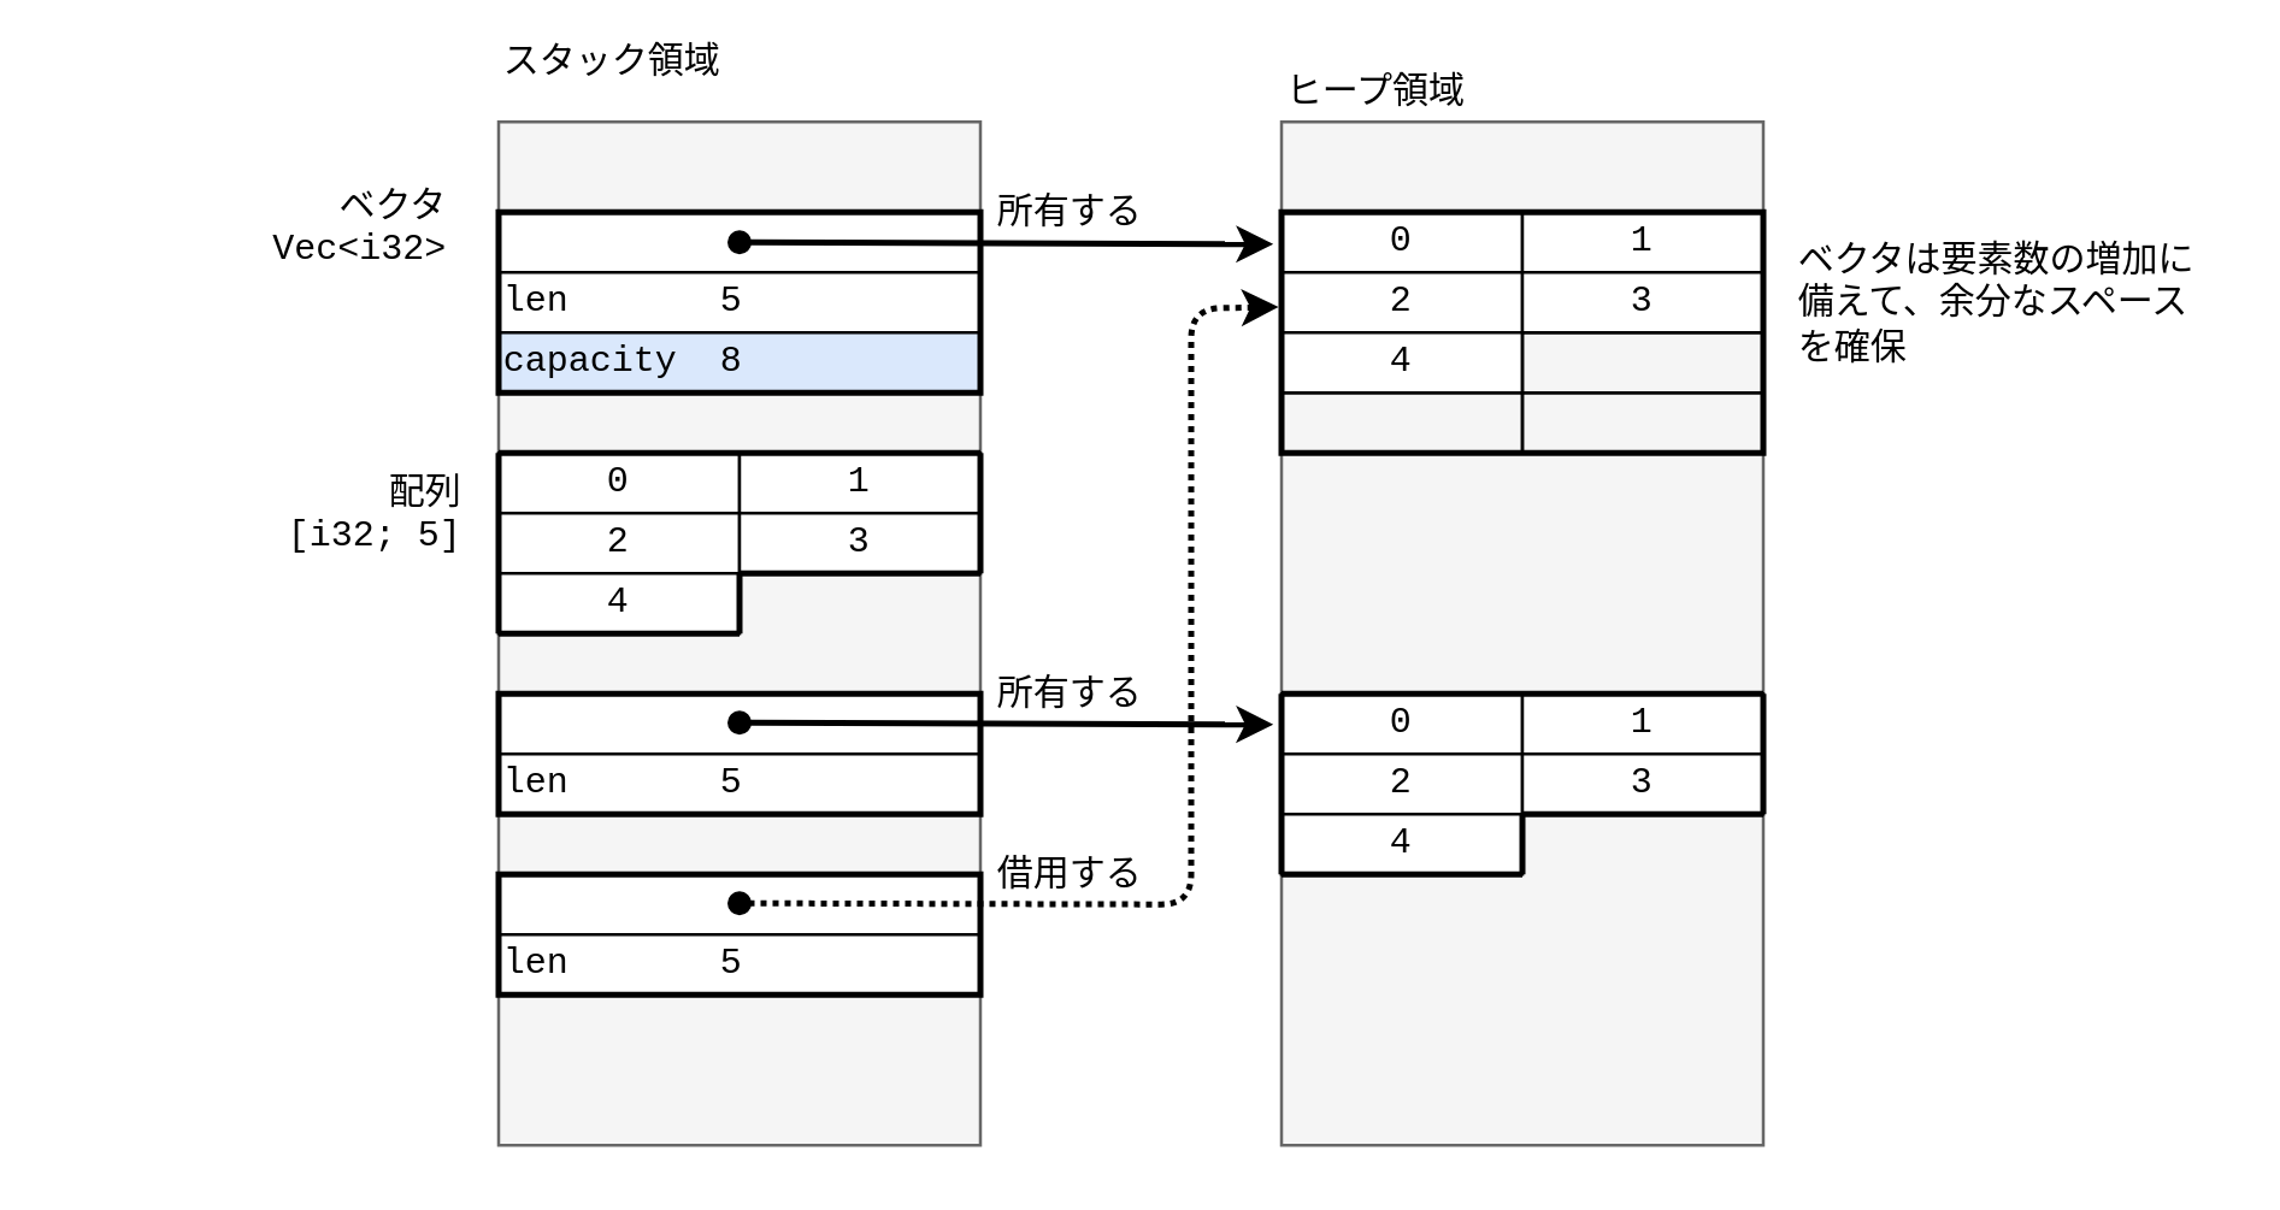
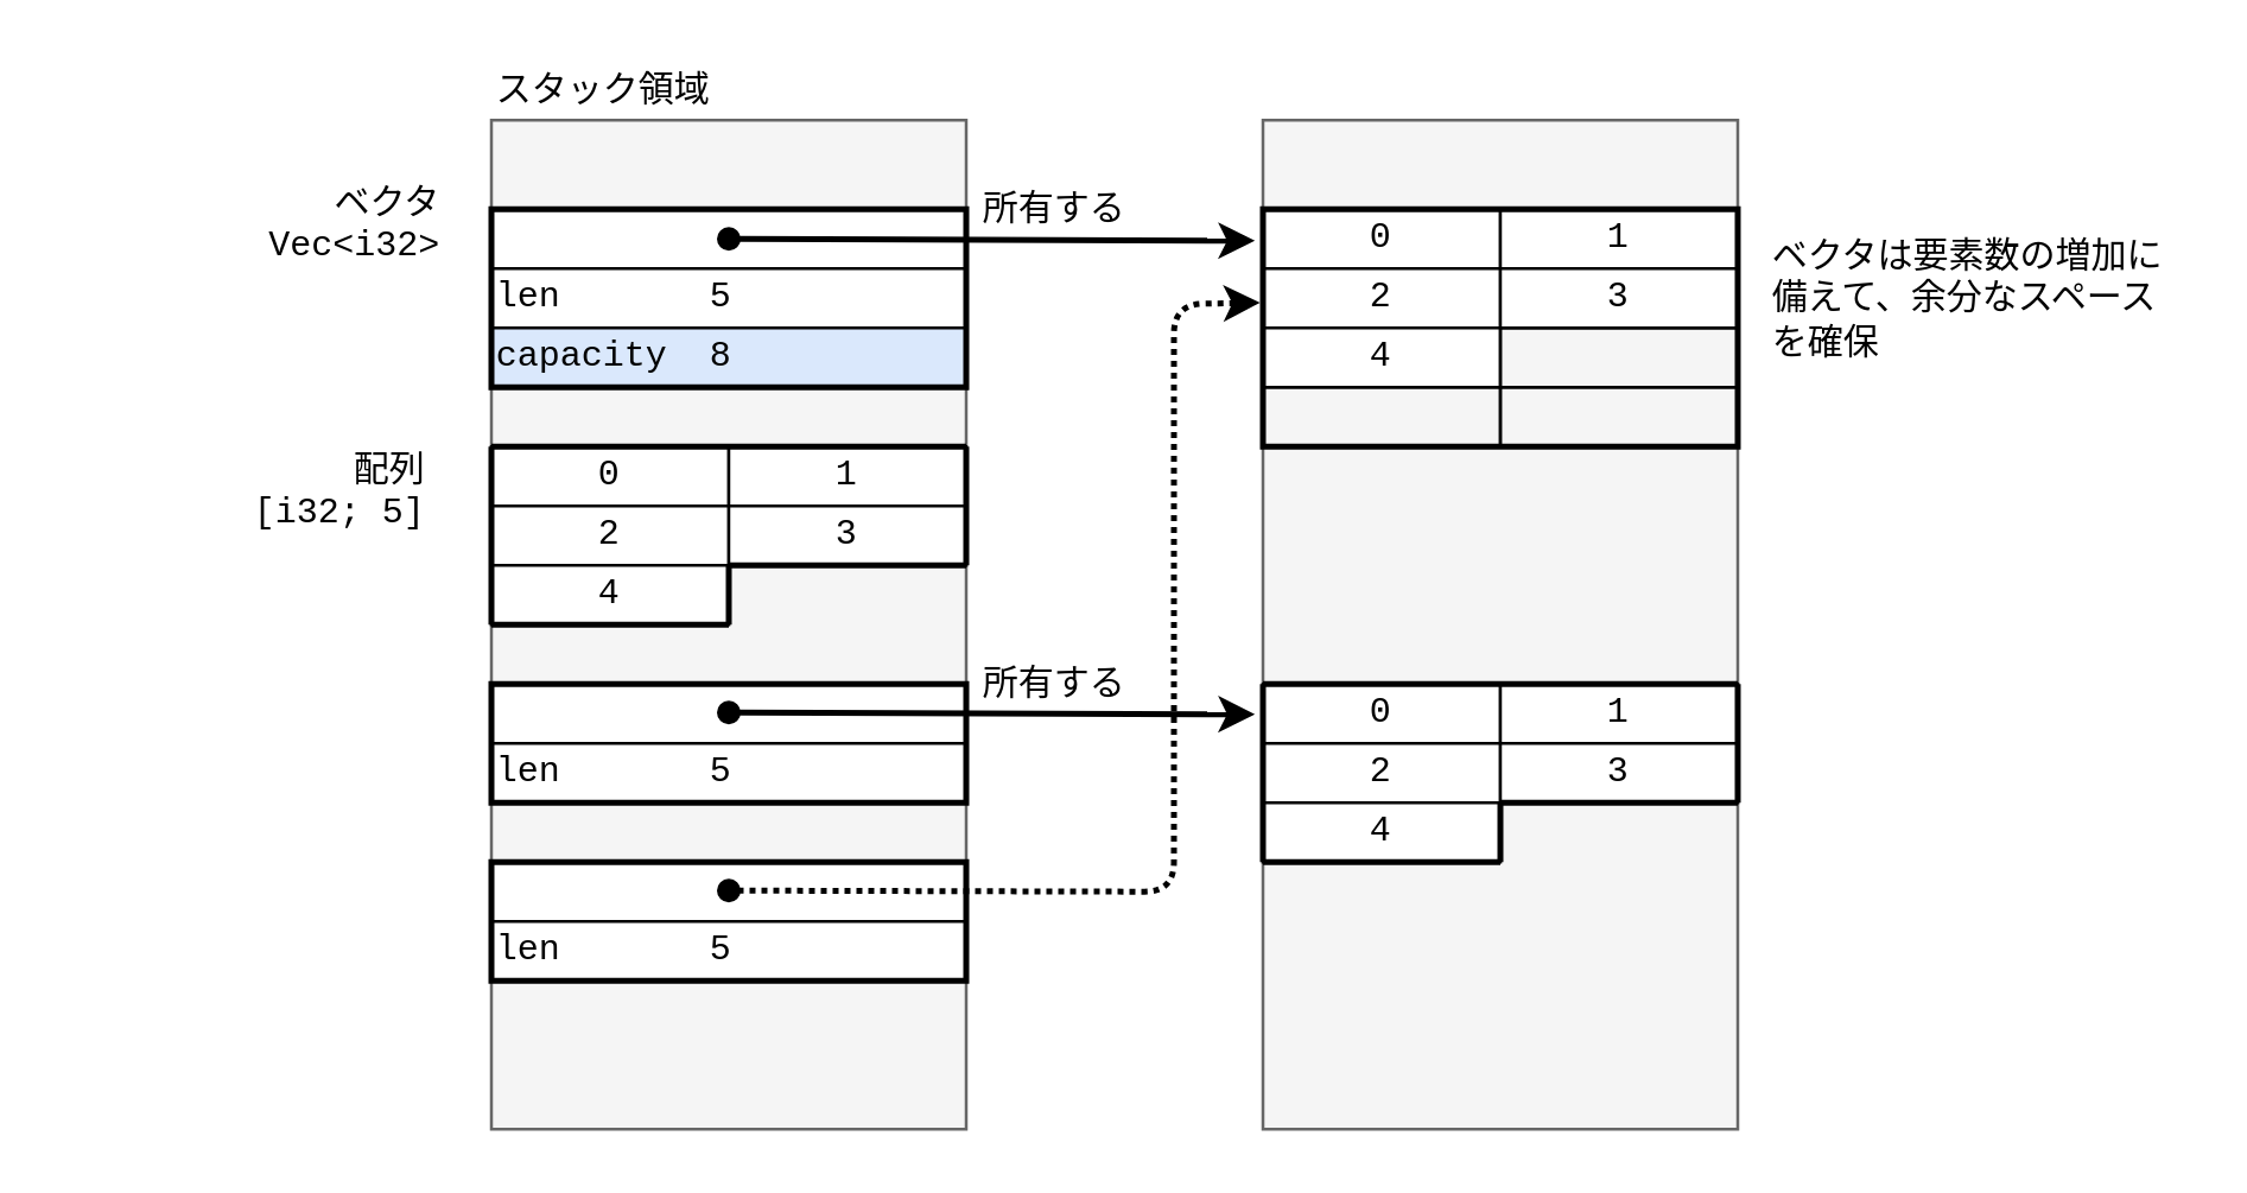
- <mxCell id="2" value="スタック領域" style="text;html=1;strokeColor=none;fillColor=none;align=left;verticalAlign=middle;whiteSpace=wrap;rounded=0;" vertex="1" parent="1"><mxGeometry x="165" y="10" width="120" height="20" as="geometry" /></mxCell>
+ <mxCell id="2" value="スタック領域" style="text;html=1;strokeColor=none;fillColor=none;align=left;verticalAlign=middle;whiteSpace=wrap;rounded=0;" vertex="1" parent="1"><mxGeometry x="165" y="20" width="120" height="20" as="geometry" /></mxCell>
- <mxCell id="3" value="ヒープ領域" style="text;html=1;strokeColor=none;fillColor=none;align=left;verticalAlign=middle;whiteSpace=wrap;rounded=0;" vertex="1" parent="1"><mxGeometry x="425" y="20" width="120" height="20" as="geometry" /></mxCell>
- <mxCell id="7" value="配列&lt;br&gt;[i32; 5]" style="text;html=1;strokeColor=none;fillColor=none;align=right;verticalAlign=top;whiteSpace=wrap;rounded=0;fontFamily=Courier New;" vertex="1" parent="1"><mxGeometry x="25" y="150" width="130" height="40" as="geometry" /></mxCell>
+ <mxCell id="7" value="配列&lt;br&gt;[i32; 5]" style="text;html=1;strokeColor=none;fillColor=none;align=right;verticalAlign=top;whiteSpace=wrap;rounded=0;fontFamily=Courier New;" vertex="1" parent="1"><mxGeometry x="15" y="145" width="130" height="40" as="geometry" /></mxCell>
- <mxCell id="57" value="借用する" style="text;html=1;strokeColor=none;fillColor=none;align=center;verticalAlign=middle;whiteSpace=wrap;rounded=0;fontFamily=Helvetica;" vertex="1" parent="1"><mxGeometry x="325" y="280" width="60" height="20" as="geometry" /></mxCell>
